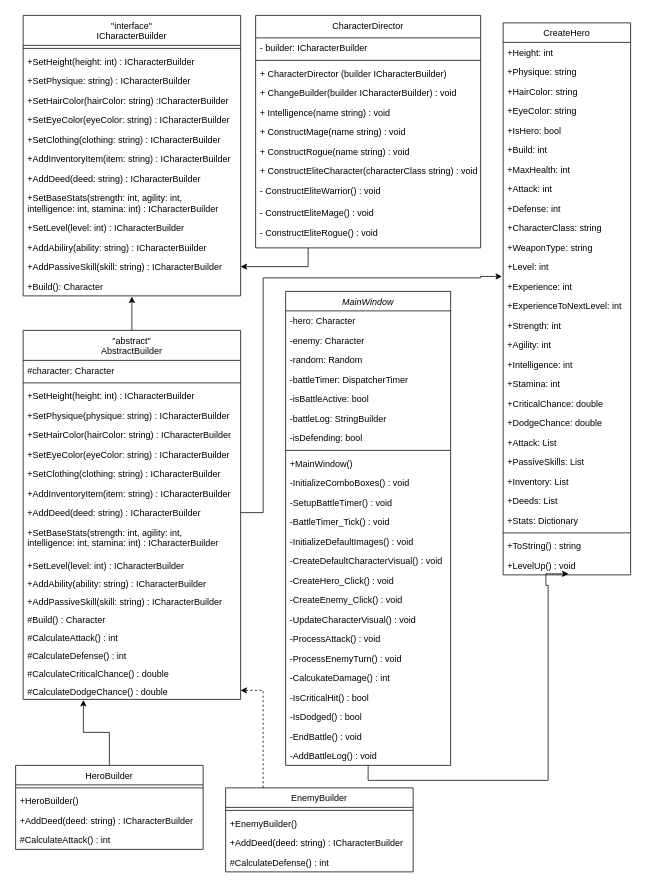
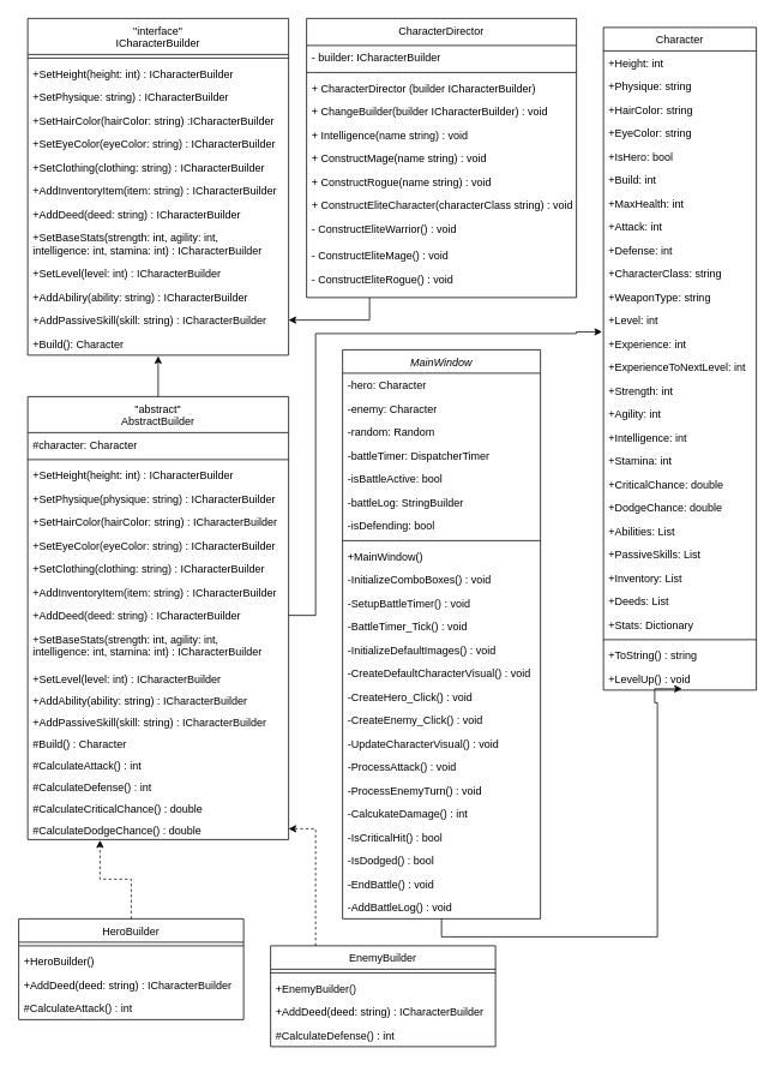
- <mxCell id="47" value="CreateHero" style="swimlane;fontStyle=0;align=center;verticalAlign=top;childLayout=stackLayout;horizontal=1;startSize=26;horizontalStack=0;resizeParent=1;resizeLast=0;collapsible=1;marginBottom=0;rounded=0;shadow=0;strokeWidth=1;" parent="1" vertex="1"><mxGeometry x="670" y="30" width="170" height="736" as="geometry"><mxRectangle x="550" y="140" width="160" height="26" as="alternateBounds" /></mxGeometry></mxCell>
+ <mxCell id="47" value="Character" style="swimlane;fontStyle=0;align=center;verticalAlign=top;childLayout=stackLayout;horizontal=1;startSize=26;horizontalStack=0;resizeParent=1;resizeLast=0;collapsible=1;marginBottom=0;rounded=0;shadow=0;strokeWidth=1;" parent="1" vertex="1"><mxGeometry x="670" y="30" width="170" height="736" as="geometry"><mxRectangle x="550" y="140" width="160" height="26" as="alternateBounds" /></mxGeometry></mxCell>
- <mxCell id="68" value="+Attack: List" style="text;align=left;verticalAlign=top;spacingLeft=4;spacingRight=4;overflow=hidden;rotatable=0;points=[[0,0.5],[1,0.5]];portConstraint=eastwest;rounded=0;shadow=0;html=0;" parent="47" vertex="1"><mxGeometry y="546" width="170" height="26" as="geometry" /></mxCell>
+ <mxCell id="68" value="+Abilities: List" style="text;align=left;verticalAlign=top;spacingLeft=4;spacingRight=4;overflow=hidden;rotatable=0;points=[[0,0.5],[1,0.5]];portConstraint=eastwest;rounded=0;shadow=0;html=0;" parent="47" vertex="1"><mxGeometry y="546" width="170" height="26" as="geometry" /></mxCell>
- <mxCell id="95" style="edgeStyle=orthogonalEdgeStyle;rounded=0;orthogonalLoop=1;jettySize=auto;html=1;entryX=0.277;entryY=1.035;entryDx=0;entryDy=0;entryPerimeter=0;" parent="1" source="28" target="94" edge="1"><mxGeometry relative="1" as="geometry" /></mxCell>
+ <mxCell id="95" style="edgeStyle=orthogonalEdgeStyle;rounded=0;orthogonalLoop=1;jettySize=auto;html=1;entryX=0.277;entryY=1.035;entryDx=0;entryDy=0;entryPerimeter=0;dashed=1;" parent="1" source="28" target="94" edge="1"><mxGeometry relative="1" as="geometry" /></mxCell>
